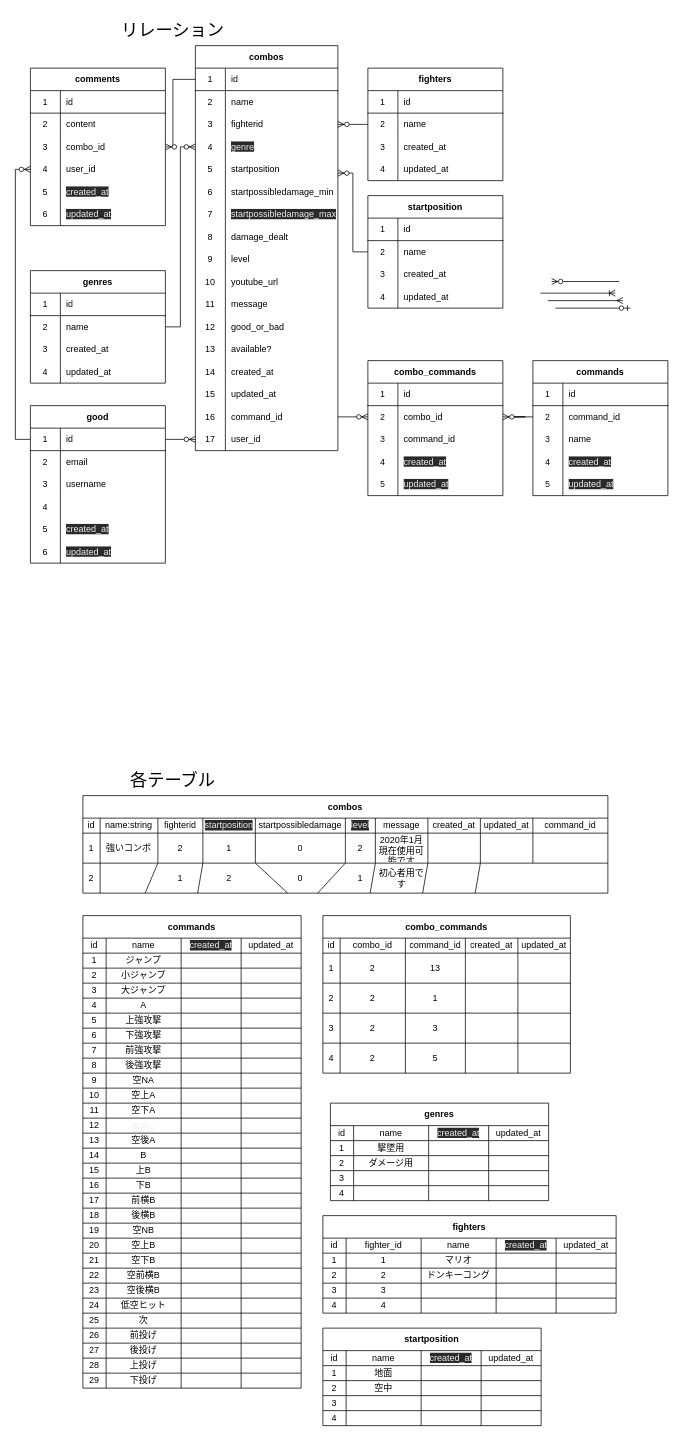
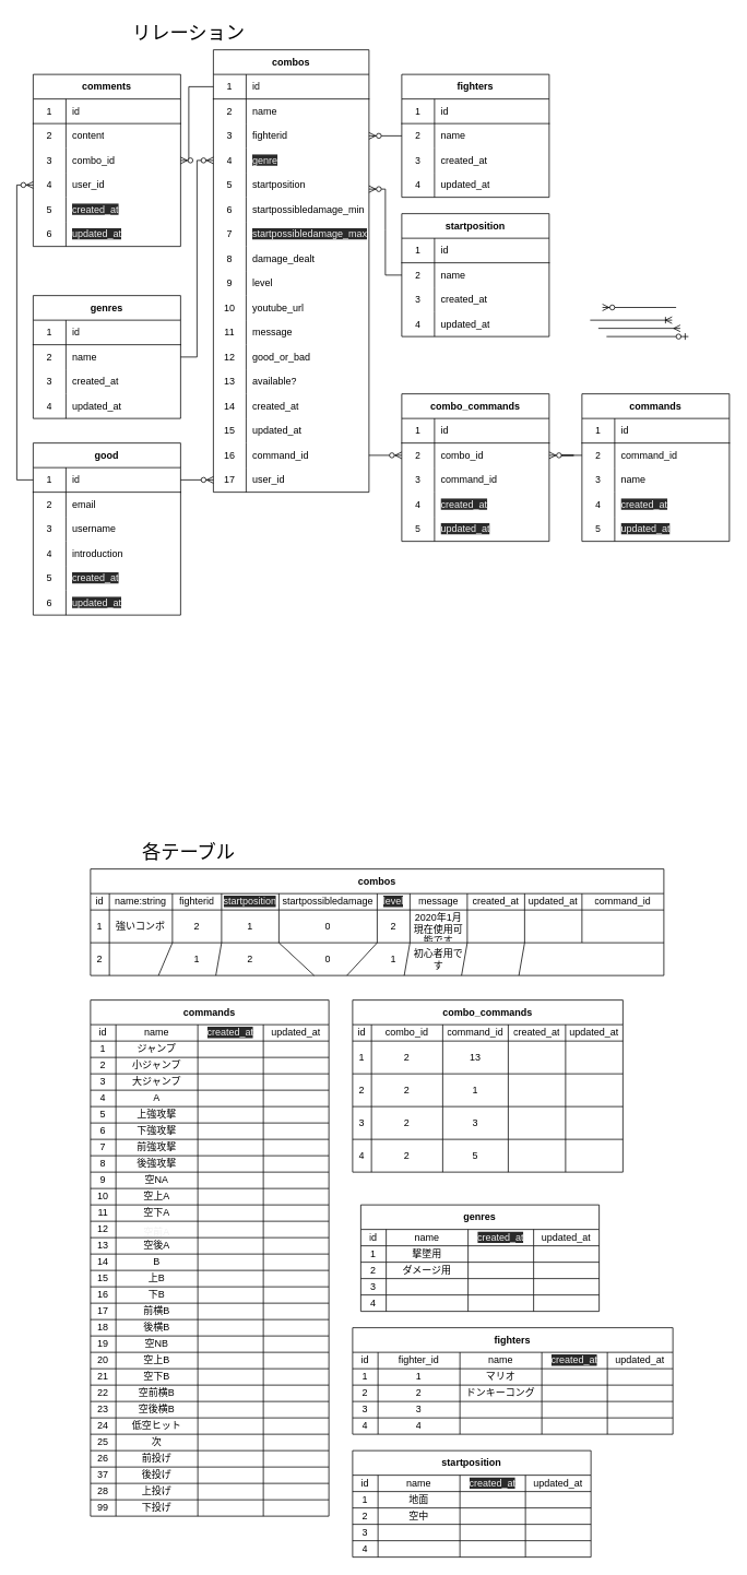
+ <mxCell id="465" value="introduction" style="shape=partialRectangle;html=1;whiteSpace=wrap;connectable=0;fillColor=none;top=0;left=0;bottom=0;right=0;align=left;spacingLeft=6;overflow=hidden;" vertex="1" parent="463"><mxGeometry x="40" width="140" height="30" as="geometry" /></mxCell>
- <mxCell id="264" value="27" style="shape=partialRectangle;html=1;whiteSpace=wrap;connectable=0;fillColor=none;top=0;left=0;bottom=0;right=0;overflow=hidden;" parent="263" vertex="1"><mxGeometry width="31" height="20" as="geometry" /></mxCell>
+ <mxCell id="264" value="37" style="shape=partialRectangle;html=1;whiteSpace=wrap;connectable=0;fillColor=none;top=0;left=0;bottom=0;right=0;overflow=hidden;" parent="263" vertex="1"><mxGeometry width="31" height="20" as="geometry" /></mxCell>
- <mxCell id="274" value="29" style="shape=partialRectangle;html=1;whiteSpace=wrap;connectable=0;fillColor=none;top=0;left=0;bottom=0;right=0;overflow=hidden;" parent="273" vertex="1"><mxGeometry width="31" height="20" as="geometry" /></mxCell>
+ <mxCell id="274" value="99" style="shape=partialRectangle;html=1;whiteSpace=wrap;connectable=0;fillColor=none;top=0;left=0;bottom=0;right=0;overflow=hidden;" parent="273" vertex="1"><mxGeometry width="31" height="20" as="geometry" /></mxCell>
